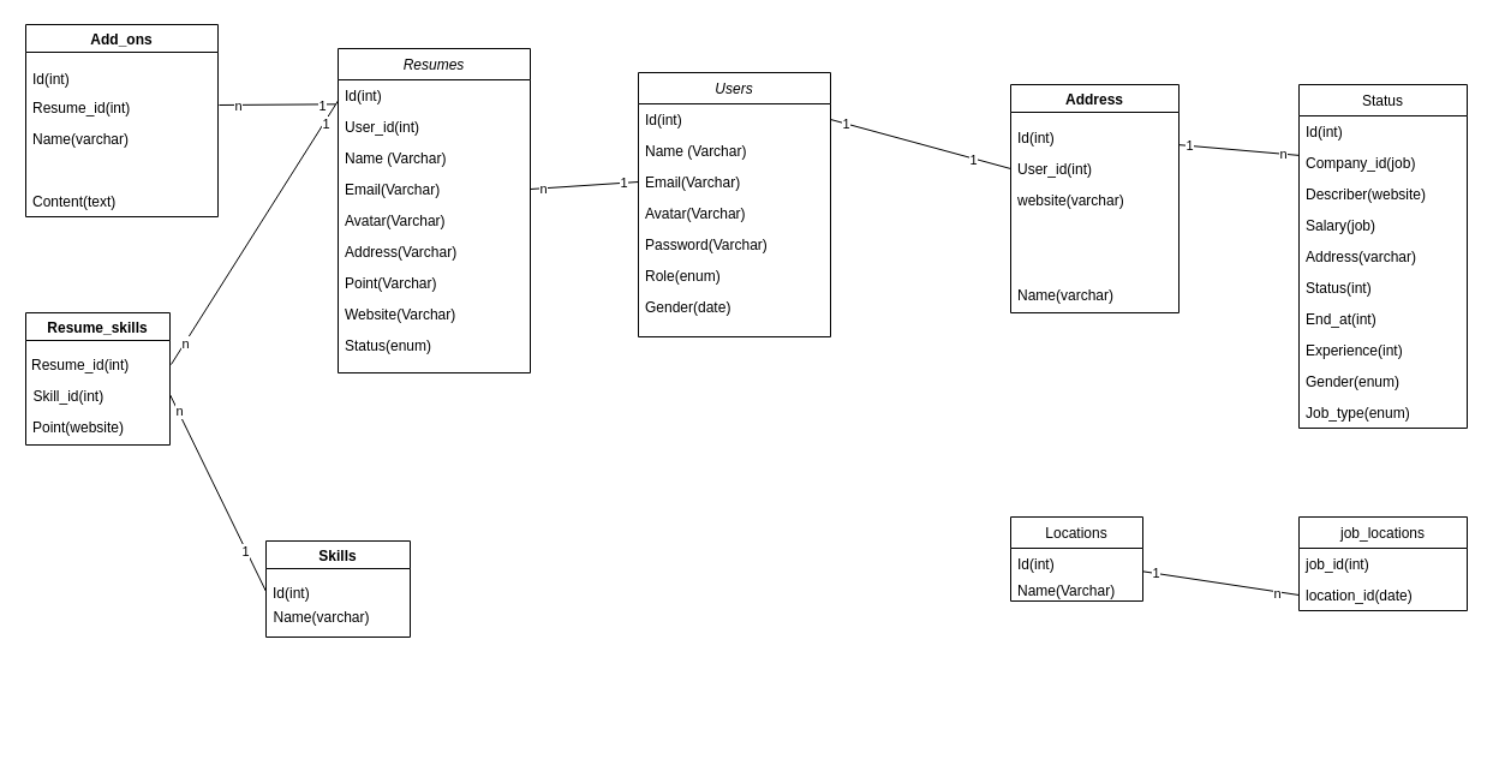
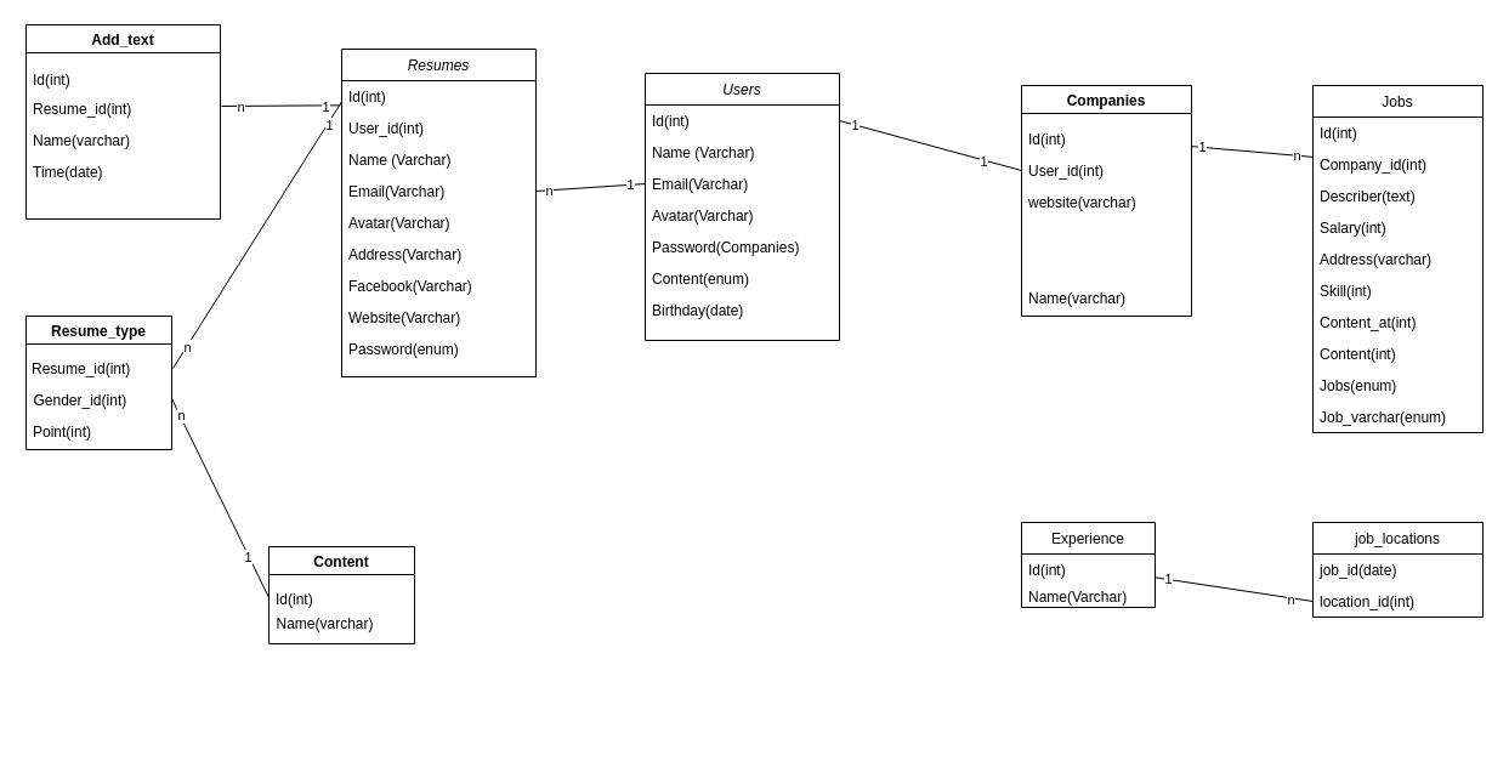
- <mxCell id="27" value="Add_ons" style="swimlane;" vertex="1" parent="10"><mxGeometry x="21" y="20" width="160" height="160" as="geometry" /></mxCell>
+ <mxCell id="27" value="Add_text" style="swimlane;" vertex="1" parent="10"><mxGeometry x="21" y="20" width="160" height="160" as="geometry" /></mxCell>
- <mxCell id="46" value="Address" style="swimlane;" vertex="1" parent="10"><mxGeometry x="841" y="70" width="140" height="190" as="geometry" /></mxCell>
+ <mxCell id="46" value="Companies" style="swimlane;" vertex="1" parent="10"><mxGeometry x="841" y="70" width="140" height="190" as="geometry" /></mxCell>
- <mxCell id="58" value="Status" style="swimlane;fontStyle=0;childLayout=stackLayout;horizontal=1;startSize=26;fillColor=none;horizontalStack=0;resizeParent=1;resizeParentMax=0;resizeLast=0;collapsible=1;marginBottom=0;" vertex="1" parent="10"><mxGeometry x="1081" y="70" width="140" height="286" as="geometry" /></mxCell>
+ <mxCell id="58" value="Jobs" style="swimlane;fontStyle=0;childLayout=stackLayout;horizontal=1;startSize=26;fillColor=none;horizontalStack=0;resizeParent=1;resizeParentMax=0;resizeLast=0;collapsible=1;marginBottom=0;" vertex="1" parent="10"><mxGeometry x="1081" y="70" width="140" height="286" as="geometry" /></mxCell>
- <mxCell id="60" value="Company_id(job)" style="text;strokeColor=none;fillColor=none;align=left;verticalAlign=top;spacingLeft=4;spacingRight=4;overflow=hidden;rotatable=0;points=[[0,0.5],[1,0.5]];portConstraint=eastwest;" vertex="1" parent="58"><mxGeometry y="52" width="140" height="26" as="geometry" /></mxCell>
+ <mxCell id="60" value="Company_id(int)" style="text;strokeColor=none;fillColor=none;align=left;verticalAlign=top;spacingLeft=4;spacingRight=4;overflow=hidden;rotatable=0;points=[[0,0.5],[1,0.5]];portConstraint=eastwest;" vertex="1" parent="58"><mxGeometry y="52" width="140" height="26" as="geometry" /></mxCell>
+ <mxCell id="31" value="Time(date)" style="text;align=left;verticalAlign=top;spacingLeft=4;spacingRight=4;overflow=hidden;rotatable=0;points=[[0,0.5],[1,0.5]];portConstraint=eastwest;rounded=0;shadow=0;html=0;" vertex="1" parent="27"><mxGeometry y="108" width="160" height="26" as="geometry" /></mxCell>
- <mxCell id="61" value="Describer(website)" style="text;strokeColor=none;fillColor=none;align=left;verticalAlign=top;spacingLeft=4;spacingRight=4;overflow=hidden;rotatable=0;points=[[0,0.5],[1,0.5]];portConstraint=eastwest;" vertex="1" parent="58"><mxGeometry y="78" width="140" height="26" as="geometry" /></mxCell>
+ <mxCell id="61" value="Describer(text)" style="text;strokeColor=none;fillColor=none;align=left;verticalAlign=top;spacingLeft=4;spacingRight=4;overflow=hidden;rotatable=0;points=[[0,0.5],[1,0.5]];portConstraint=eastwest;" vertex="1" parent="58"><mxGeometry y="78" width="140" height="26" as="geometry" /></mxCell>
- <mxCell id="32" value="Content(text)" style="text;align=left;verticalAlign=top;spacingLeft=4;spacingRight=4;overflow=hidden;rotatable=0;points=[[0,0.5],[1,0.5]];portConstraint=eastwest;rounded=0;shadow=0;html=0;" vertex="1" parent="27"><mxGeometry y="134" width="160" height="26" as="geometry" /></mxCell>
- <mxCell id="62" value="Salary(job)" style="text;strokeColor=none;fillColor=none;align=left;verticalAlign=top;spacingLeft=4;spacingRight=4;overflow=hidden;rotatable=0;points=[[0,0.5],[1,0.5]];portConstraint=eastwest;" vertex="1" parent="58"><mxGeometry y="104" width="140" height="26" as="geometry" /></mxCell>
+ <mxCell id="62" value="Salary(int)" style="text;strokeColor=none;fillColor=none;align=left;verticalAlign=top;spacingLeft=4;spacingRight=4;overflow=hidden;rotatable=0;points=[[0,0.5],[1,0.5]];portConstraint=eastwest;" vertex="1" parent="58"><mxGeometry y="104" width="140" height="26" as="geometry" /></mxCell>
- <mxCell id="7" value="Password(Varchar)" style="text;align=left;verticalAlign=top;spacingLeft=4;spacingRight=4;overflow=hidden;rotatable=0;points=[[0,0.5],[1,0.5]];portConstraint=eastwest;" parent="2" vertex="1"><mxGeometry y="130" width="160" height="26" as="geometry" /></mxCell>
+ <mxCell id="7" value="Password(Companies)" style="text;align=left;verticalAlign=top;spacingLeft=4;spacingRight=4;overflow=hidden;rotatable=0;points=[[0,0.5],[1,0.5]];portConstraint=eastwest;" parent="2" vertex="1"><mxGeometry y="130" width="160" height="26" as="geometry" /></mxCell>
- <mxCell id="8" value="Role(enum)" style="text;align=left;verticalAlign=top;spacingLeft=4;spacingRight=4;overflow=hidden;rotatable=0;points=[[0,0.5],[1,0.5]];portConstraint=eastwest;" vertex="1" parent="2"><mxGeometry y="156" width="160" height="26" as="geometry" /></mxCell>
+ <mxCell id="8" value="Content(enum)" style="text;align=left;verticalAlign=top;spacingLeft=4;spacingRight=4;overflow=hidden;rotatable=0;points=[[0,0.5],[1,0.5]];portConstraint=eastwest;" vertex="1" parent="2"><mxGeometry y="156" width="160" height="26" as="geometry" /></mxCell>
- <mxCell id="21" value="Point(Varchar)" style="text;align=left;verticalAlign=top;spacingLeft=4;spacingRight=4;overflow=hidden;rotatable=0;points=[[0,0.5],[1,0.5]];portConstraint=eastwest;rounded=0;shadow=0;html=0;" vertex="1" parent="14"><mxGeometry y="182" width="160" height="26" as="geometry" /></mxCell>
+ <mxCell id="21" value="Facebook(Varchar)" style="text;align=left;verticalAlign=top;spacingLeft=4;spacingRight=4;overflow=hidden;rotatable=0;points=[[0,0.5],[1,0.5]];portConstraint=eastwest;rounded=0;shadow=0;html=0;" vertex="1" parent="14"><mxGeometry y="182" width="160" height="26" as="geometry" /></mxCell>
- <mxCell id="64" value="Status(int)" style="text;strokeColor=none;fillColor=none;align=left;verticalAlign=top;spacingLeft=4;spacingRight=4;overflow=hidden;rotatable=0;points=[[0,0.5],[1,0.5]];portConstraint=eastwest;" vertex="1" parent="58"><mxGeometry y="156" width="140" height="26" as="geometry" /></mxCell>
+ <mxCell id="64" value="Skill(int)" style="text;strokeColor=none;fillColor=none;align=left;verticalAlign=top;spacingLeft=4;spacingRight=4;overflow=hidden;rotatable=0;points=[[0,0.5],[1,0.5]];portConstraint=eastwest;" vertex="1" parent="58"><mxGeometry y="156" width="140" height="26" as="geometry" /></mxCell>
- <mxCell id="9" value="Gender(date)" style="text;align=left;verticalAlign=top;spacingLeft=4;spacingRight=4;overflow=hidden;rotatable=0;points=[[0,0.5],[1,0.5]];portConstraint=eastwest;" vertex="1" parent="2"><mxGeometry y="182" width="160" height="26" as="geometry" /></mxCell>
+ <mxCell id="9" value="Birthday(date)" style="text;align=left;verticalAlign=top;spacingLeft=4;spacingRight=4;overflow=hidden;rotatable=0;points=[[0,0.5],[1,0.5]];portConstraint=eastwest;" vertex="1" parent="2"><mxGeometry y="182" width="160" height="26" as="geometry" /></mxCell>
- <mxCell id="65" value="End_at(int)" style="text;strokeColor=none;fillColor=none;align=left;verticalAlign=top;spacingLeft=4;spacingRight=4;overflow=hidden;rotatable=0;points=[[0,0.5],[1,0.5]];portConstraint=eastwest;" vertex="1" parent="58"><mxGeometry y="182" width="140" height="26" as="geometry" /></mxCell>
+ <mxCell id="65" value="Content_at(int)" style="text;strokeColor=none;fillColor=none;align=left;verticalAlign=top;spacingLeft=4;spacingRight=4;overflow=hidden;rotatable=0;points=[[0,0.5],[1,0.5]];portConstraint=eastwest;" vertex="1" parent="58"><mxGeometry y="182" width="140" height="26" as="geometry" /></mxCell>
- <mxCell id="36" value="Resume_skills" style="swimlane;" vertex="1" parent="10"><mxGeometry x="21" y="260" width="120" height="110" as="geometry" /></mxCell>
+ <mxCell id="36" value="Resume_type" style="swimlane;" vertex="1" parent="10"><mxGeometry x="21" y="260" width="120" height="110" as="geometry" /></mxCell>
- <mxCell id="23" value="Status(enum)" style="text;align=left;verticalAlign=top;spacingLeft=4;spacingRight=4;overflow=hidden;rotatable=0;points=[[0,0.5],[1,0.5]];portConstraint=eastwest;rounded=0;shadow=0;html=0;" vertex="1" parent="14"><mxGeometry y="234" width="160" height="26" as="geometry" /></mxCell>
+ <mxCell id="23" value="Password(enum)" style="text;align=left;verticalAlign=top;spacingLeft=4;spacingRight=4;overflow=hidden;rotatable=0;points=[[0,0.5],[1,0.5]];portConstraint=eastwest;rounded=0;shadow=0;html=0;" vertex="1" parent="14"><mxGeometry y="234" width="160" height="26" as="geometry" /></mxCell>
- <mxCell id="66" value="Experience(int)" style="text;strokeColor=none;fillColor=none;align=left;verticalAlign=top;spacingLeft=4;spacingRight=4;overflow=hidden;rotatable=0;points=[[0,0.5],[1,0.5]];portConstraint=eastwest;" vertex="1" parent="58"><mxGeometry y="208" width="140" height="26" as="geometry" /></mxCell>
+ <mxCell id="66" value="Content(int)" style="text;strokeColor=none;fillColor=none;align=left;verticalAlign=top;spacingLeft=4;spacingRight=4;overflow=hidden;rotatable=0;points=[[0,0.5],[1,0.5]];portConstraint=eastwest;" vertex="1" parent="58"><mxGeometry y="208" width="140" height="26" as="geometry" /></mxCell>
- <mxCell id="67" value="Gender(enum)" style="text;strokeColor=none;fillColor=none;align=left;verticalAlign=top;spacingLeft=4;spacingRight=4;overflow=hidden;rotatable=0;points=[[0,0.5],[1,0.5]];portConstraint=eastwest;" vertex="1" parent="58"><mxGeometry y="234" width="140" height="26" as="geometry" /></mxCell>
+ <mxCell id="67" value="Jobs(enum)" style="text;strokeColor=none;fillColor=none;align=left;verticalAlign=top;spacingLeft=4;spacingRight=4;overflow=hidden;rotatable=0;points=[[0,0.5],[1,0.5]];portConstraint=eastwest;" vertex="1" parent="58"><mxGeometry y="234" width="140" height="26" as="geometry" /></mxCell>
- <mxCell id="38" value="Skill_id(int)" style="text;align=left;verticalAlign=top;spacingLeft=4;spacingRight=4;overflow=hidden;rotatable=0;points=[[0,0.5],[1,0.5]];portConstraint=eastwest;rounded=0;shadow=0;html=0;" vertex="1" parent="36"><mxGeometry x="0.5" y="56" width="119.5" height="24" as="geometry" /></mxCell>
+ <mxCell id="38" value="Gender_id(int)" style="text;align=left;verticalAlign=top;spacingLeft=4;spacingRight=4;overflow=hidden;rotatable=0;points=[[0,0.5],[1,0.5]];portConstraint=eastwest;rounded=0;shadow=0;html=0;" vertex="1" parent="36"><mxGeometry x="0.5" y="56" width="119.5" height="24" as="geometry" /></mxCell>
- <mxCell id="68" value="Job_type(enum)" style="text;strokeColor=none;fillColor=none;align=left;verticalAlign=top;spacingLeft=4;spacingRight=4;overflow=hidden;rotatable=0;points=[[0,0.5],[1,0.5]];portConstraint=eastwest;" vertex="1" parent="58"><mxGeometry y="260" width="140" height="26" as="geometry" /></mxCell>
+ <mxCell id="68" value="Job_varchar(enum)" style="text;strokeColor=none;fillColor=none;align=left;verticalAlign=top;spacingLeft=4;spacingRight=4;overflow=hidden;rotatable=0;points=[[0,0.5],[1,0.5]];portConstraint=eastwest;" vertex="1" parent="58"><mxGeometry y="260" width="140" height="26" as="geometry" /></mxCell>
- <mxCell id="39" value="Point(website)" style="text;align=left;verticalAlign=top;spacingLeft=4;spacingRight=4;overflow=hidden;rotatable=0;points=[[0,0.5],[1,0.5]];portConstraint=eastwest;rounded=0;shadow=0;html=0;" vertex="1" parent="36"><mxGeometry y="82" width="122" height="26" as="geometry" /></mxCell>
+ <mxCell id="39" value="Point(int)" style="text;align=left;verticalAlign=top;spacingLeft=4;spacingRight=4;overflow=hidden;rotatable=0;points=[[0,0.5],[1,0.5]];portConstraint=eastwest;rounded=0;shadow=0;html=0;" vertex="1" parent="36"><mxGeometry y="82" width="122" height="26" as="geometry" /></mxCell>
- <mxCell id="52" value="Locations" style="swimlane;fontStyle=0;childLayout=stackLayout;horizontal=1;startSize=26;fillColor=none;horizontalStack=0;resizeParent=1;resizeParentMax=0;resizeLast=0;collapsible=1;marginBottom=0;" vertex="1" parent="10"><mxGeometry x="841" y="430" width="110" height="70" as="geometry" /></mxCell>
+ <mxCell id="52" value="Experience" style="swimlane;fontStyle=0;childLayout=stackLayout;horizontal=1;startSize=26;fillColor=none;horizontalStack=0;resizeParent=1;resizeParentMax=0;resizeLast=0;collapsible=1;marginBottom=0;" vertex="1" parent="10"><mxGeometry x="841" y="430" width="110" height="70" as="geometry" /></mxCell>
- <mxCell id="33" value="Skills" style="swimlane;" vertex="1" parent="10"><mxGeometry x="221" y="450" width="120" height="80" as="geometry" /></mxCell>
+ <mxCell id="33" value="Content" style="swimlane;" vertex="1" parent="10"><mxGeometry x="221" y="450" width="120" height="80" as="geometry" /></mxCell>
- <mxCell id="73" value="job_id(int)" style="text;strokeColor=none;fillColor=none;align=left;verticalAlign=top;spacingLeft=4;spacingRight=4;overflow=hidden;rotatable=0;points=[[0,0.5],[1,0.5]];portConstraint=eastwest;" vertex="1" parent="72"><mxGeometry y="26" width="140" height="26" as="geometry" /></mxCell>
+ <mxCell id="73" value="job_id(date)" style="text;strokeColor=none;fillColor=none;align=left;verticalAlign=top;spacingLeft=4;spacingRight=4;overflow=hidden;rotatable=0;points=[[0,0.5],[1,0.5]];portConstraint=eastwest;" vertex="1" parent="72"><mxGeometry y="26" width="140" height="26" as="geometry" /></mxCell>
- <mxCell id="74" value="location_id(date)" style="text;strokeColor=none;fillColor=none;align=left;verticalAlign=top;spacingLeft=4;spacingRight=4;overflow=hidden;rotatable=0;points=[[0,0.5],[1,0.5]];portConstraint=eastwest;" vertex="1" parent="72"><mxGeometry y="52" width="140" height="26" as="geometry" /></mxCell>
+ <mxCell id="74" value="location_id(int)" style="text;strokeColor=none;fillColor=none;align=left;verticalAlign=top;spacingLeft=4;spacingRight=4;overflow=hidden;rotatable=0;points=[[0,0.5],[1,0.5]];portConstraint=eastwest;" vertex="1" parent="72"><mxGeometry y="52" width="140" height="26" as="geometry" /></mxCell>
